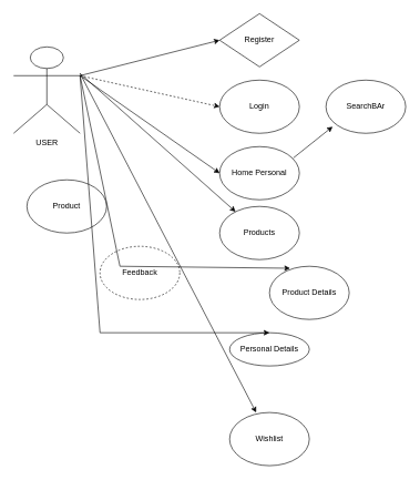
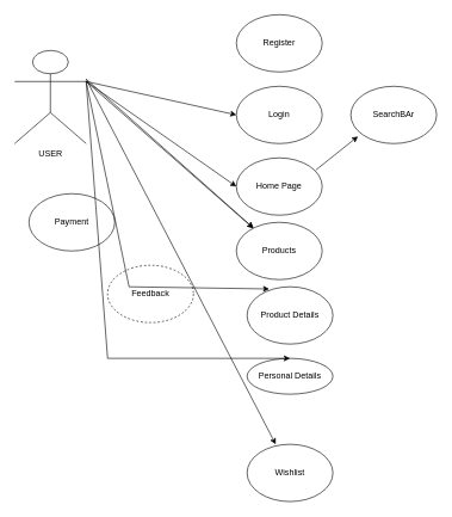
- <mxCell id="4" value="Register" style="rhombus;whiteSpace=wrap;html=1;" parent="1" vertex="1"><mxGeometry x="330" y="20" width="120" height="80" as="geometry" /></mxCell>
+ <mxCell id="4" value="Register" style="ellipse;whiteSpace=wrap;html=1;" parent="1" vertex="1"><mxGeometry x="330" y="20" width="120" height="80" as="geometry" /></mxCell>
- <mxCell id="3" value="" style="endArrow=classic;html=1;rounded=0;exitX=1;exitY=0.333;exitDx=0;exitDy=0;exitPerimeter=0;entryX=0;entryY=0.5;entryDx=0;entryDy=0;" parent="1" source="2" target="4" edge="1"><mxGeometry width="50" height="50" relative="1" as="geometry"><mxPoint x="370" y="270" as="sourcePoint" /><mxPoint x="420" y="220" as="targetPoint" /></mxGeometry></mxCell>
+ <mxCell id="3" value="" style="endArrow=classic;html=1;rounded=0;exitX=1;exitY=0.333;exitDx=0;exitDy=0;exitPerimeter=0;" parent="1" source="2" target="12" edge="1"><mxGeometry width="50" height="50" relative="1" as="geometry"><mxPoint x="370" y="270" as="sourcePoint" /><mxPoint x="420" y="220" as="targetPoint" /></mxGeometry></mxCell>
- <mxCell id="6" value="" style="endArrow=classic;html=1;rounded=0;exitX=1;exitY=0.333;exitDx=0;exitDy=0;exitPerimeter=0;entryX=0;entryY=0.5;entryDx=0;entryDy=0;dashed=1;" parent="1" source="2" target="5" edge="1"><mxGeometry width="50" height="50" relative="1" as="geometry"><mxPoint x="370" y="270" as="sourcePoint" /><mxPoint x="420" y="220" as="targetPoint" /></mxGeometry></mxCell>
+ <mxCell id="6" value="" style="endArrow=classic;html=1;rounded=0;exitX=1;exitY=0.333;exitDx=0;exitDy=0;exitPerimeter=0;entryX=0;entryY=0.5;entryDx=0;entryDy=0;" parent="1" source="2" target="5" edge="1"><mxGeometry width="50" height="50" relative="1" as="geometry"><mxPoint x="370" y="270" as="sourcePoint" /><mxPoint x="420" y="220" as="targetPoint" /></mxGeometry></mxCell>
- <mxCell id="7" value="Home Personal" style="ellipse;whiteSpace=wrap;html=1;" parent="1" vertex="1"><mxGeometry x="330" y="220" width="120" height="80" as="geometry" /></mxCell>
+ <mxCell id="7" value="Home Page" style="ellipse;whiteSpace=wrap;html=1;" parent="1" vertex="1"><mxGeometry x="330" y="220" width="120" height="80" as="geometry" /></mxCell>
- <mxCell id="13" value="Product" style="ellipse;whiteSpace=wrap;html=1;" parent="1" vertex="1"><mxGeometry x="40" y="270" width="120" height="80" as="geometry" /></mxCell>
+ <mxCell id="13" value="Payment" style="ellipse;whiteSpace=wrap;html=1;" parent="1" vertex="1"><mxGeometry x="40" y="270" width="120" height="80" as="geometry" /></mxCell>
- <mxCell id="18" value="Product Details" style="ellipse;whiteSpace=wrap;html=1;" parent="1" vertex="1"><mxGeometry x="405" y="400" width="120" height="80" as="geometry" /></mxCell>
+ <mxCell id="18" value="Product Details" style="ellipse;whiteSpace=wrap;html=1;" parent="1" vertex="1"><mxGeometry x="345" y="400" width="120" height="80" as="geometry" /></mxCell>
